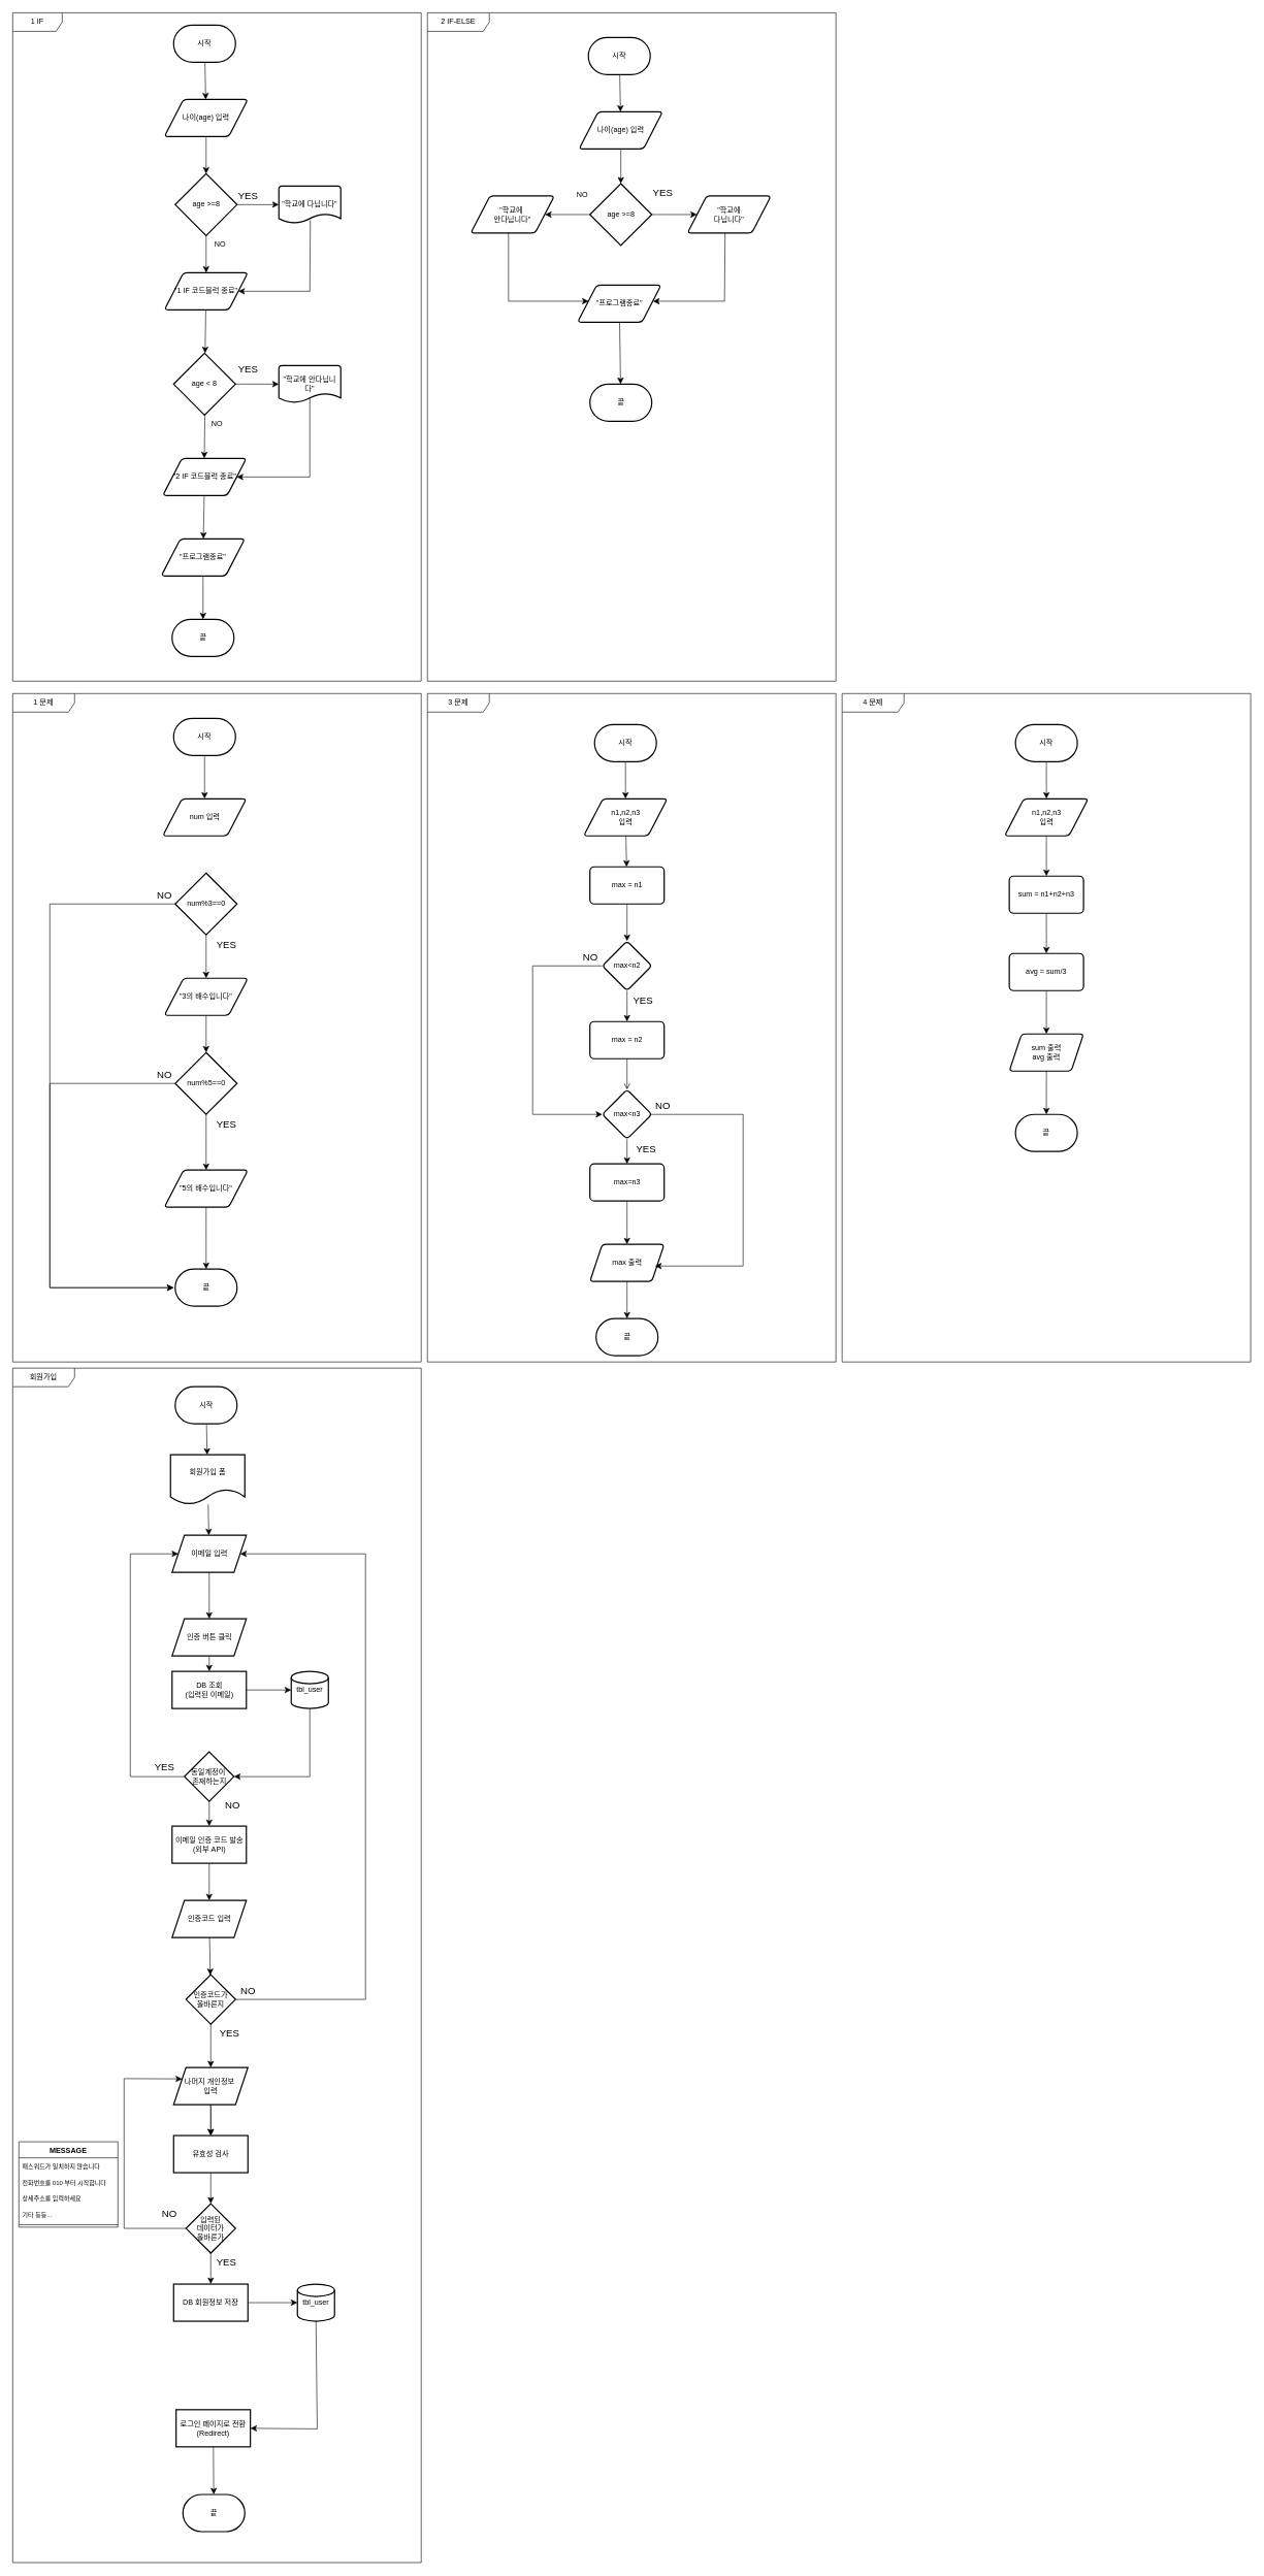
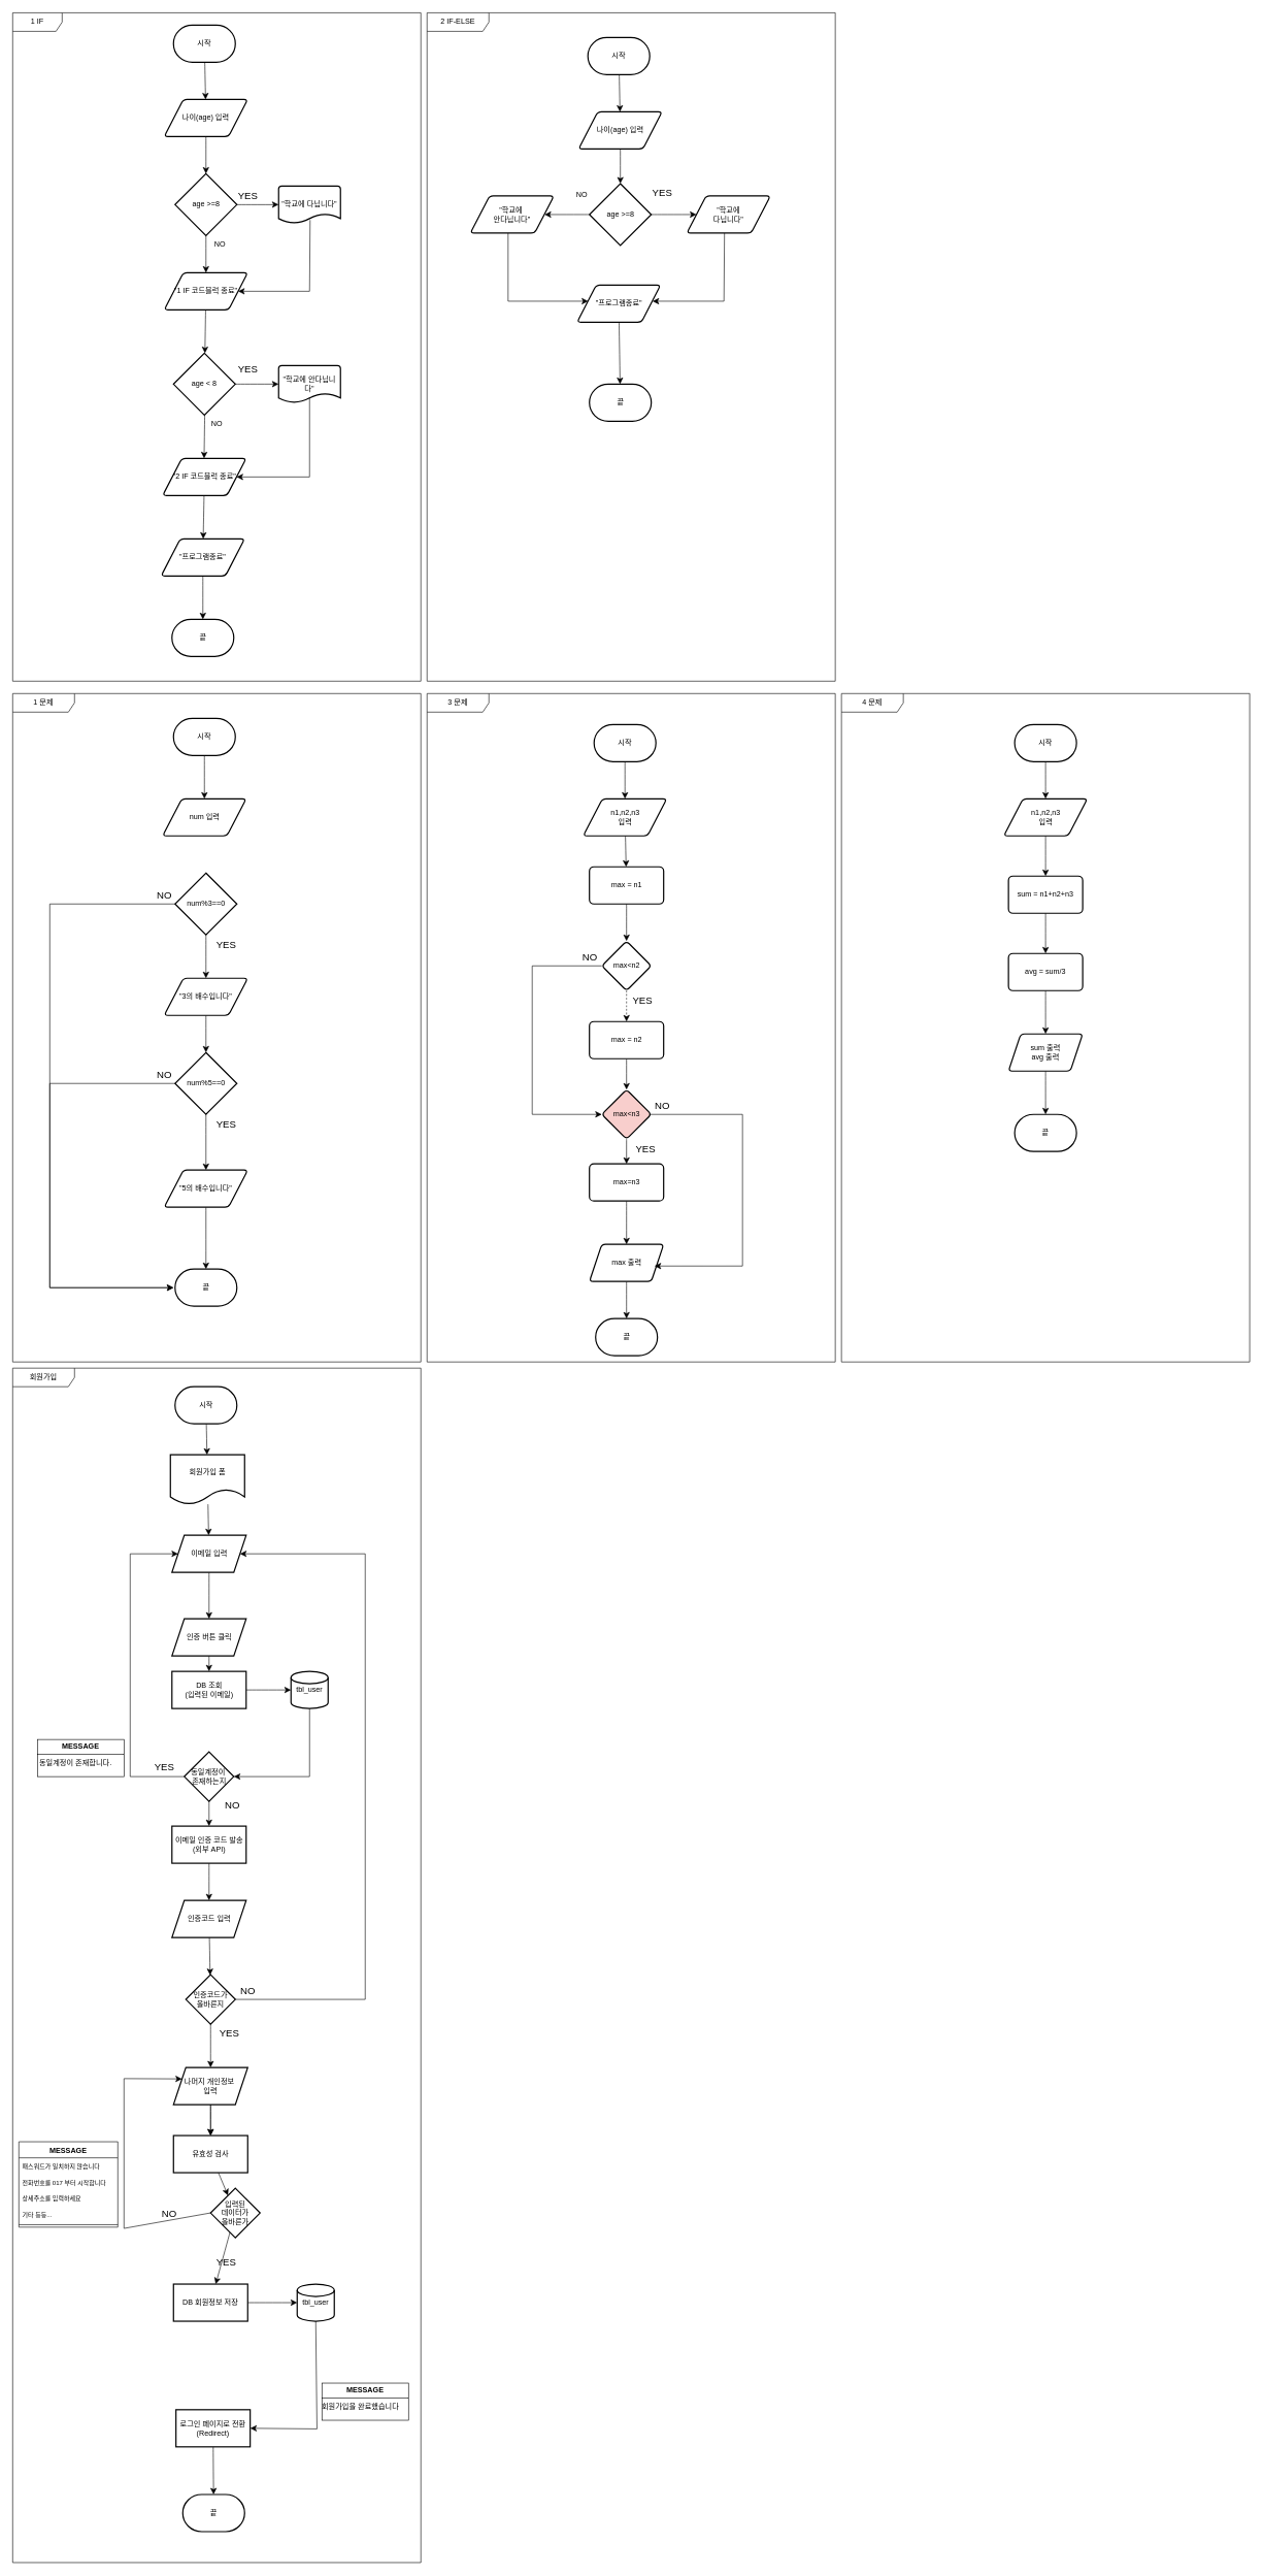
- <mxCell id="69" value="" style="edgeStyle=none;curved=1;rounded=0;orthogonalLoop=1;jettySize=auto;html=1;fontSize=12;startSize=8;endSize=8;" parent="1" source="70" target="72" edge="1"><mxGeometry relative="1" as="geometry" /></mxCell>
+ <mxCell id="69" value="" style="edgeStyle=none;curved=1;rounded=0;orthogonalLoop=1;jettySize=auto;html=1;fontSize=12;startSize=8;endSize=8;dashed=1;" parent="1" source="70" target="72" edge="1"><mxGeometry relative="1" as="geometry" /></mxCell>
- <mxCell id="71" value="" style="edgeStyle=none;curved=1;rounded=0;orthogonalLoop=1;jettySize=auto;html=1;fontSize=12;startSize=8;endSize=8;endArrow=open;" parent="1" source="72" target="75" edge="1"><mxGeometry relative="1" as="geometry" /></mxCell>
+ <mxCell id="71" value="" style="edgeStyle=none;curved=1;rounded=0;orthogonalLoop=1;jettySize=auto;html=1;fontSize=12;startSize=8;endSize=8;" parent="1" source="72" target="75" edge="1"><mxGeometry relative="1" as="geometry" /></mxCell>
- <mxCell id="75" value="max&amp;lt;n3" style="rhombus;whiteSpace=wrap;html=1;strokeWidth=2;rounded=1;arcSize=12;" parent="1" vertex="1"><mxGeometry x="972.5" y="1760" width="80" height="80" as="geometry" /></mxCell>
+ <mxCell id="75" value="max&amp;lt;n3" style="rhombus;whiteSpace=wrap;html=1;strokeWidth=2;rounded=1;arcSize=12;fillColor=#f8cecc;" parent="1" vertex="1"><mxGeometry x="972.5" y="1760" width="80" height="80" as="geometry" /></mxCell>
+ <mxCell id="114" value="&lt;p style=&quot;margin:0px;margin-top:4px;text-align:center;&quot;&gt;&lt;b&gt;MESSAGE&lt;/b&gt;&lt;/p&gt;&lt;hr size=&quot;1&quot; style=&quot;border-style:solid;&quot;&gt;&lt;div style=&quot;height:2px;&quot;&gt;&amp;nbsp;동일계정이 존재합니다.&lt;/div&gt;" style="verticalAlign=top;align=left;overflow=fill;html=1;whiteSpace=wrap;" parent="1" vertex="1"><mxGeometry x="60" y="2810" width="140" height="60" as="geometry" /></mxCell>
- <mxCell id="146" value="&lt;font style=&quot;font-size: 10px;&quot;&gt;전화번호를 010 부터 시작합니다&lt;/font&gt;" style="text;strokeColor=none;fillColor=none;align=left;verticalAlign=top;spacingLeft=4;spacingRight=4;overflow=hidden;rotatable=0;points=[[0,0.5],[1,0.5]];portConstraint=eastwest;whiteSpace=wrap;html=1;" parent="144" vertex="1"><mxGeometry y="52" width="160" height="26" as="geometry" /></mxCell>
+ <mxCell id="146" value="&lt;font style=&quot;font-size: 10px;&quot;&gt;전화번호를 017 부터 시작합니다&lt;/font&gt;" style="text;strokeColor=none;fillColor=none;align=left;verticalAlign=top;spacingLeft=4;spacingRight=4;overflow=hidden;rotatable=0;points=[[0,0.5],[1,0.5]];portConstraint=eastwest;whiteSpace=wrap;html=1;" parent="144" vertex="1"><mxGeometry y="52" width="160" height="26" as="geometry" /></mxCell>
- <mxCell id="133" value="입력된&lt;div&gt;데이터가&lt;/div&gt;&lt;div&gt;올바른가&lt;/div&gt;" style="rhombus;whiteSpace=wrap;html=1;strokeWidth=2;" parent="1" vertex="1"><mxGeometry x="300" y="3560" width="80" height="80" as="geometry" /></mxCell>
+ <mxCell id="133" value="입력된&lt;div&gt;데이터가&lt;/div&gt;&lt;div&gt;올바른가&lt;/div&gt;" style="rhombus;whiteSpace=wrap;html=1;strokeWidth=2;" parent="1" vertex="1"><mxGeometry x="340" y="3535" width="80" height="80" as="geometry" /></mxCell>
+ <mxCell id="142" value="&lt;p style=&quot;margin:0px;margin-top:4px;text-align:center;&quot;&gt;&lt;b&gt;MESSAGE&lt;/b&gt;&lt;/p&gt;&lt;hr size=&quot;1&quot; style=&quot;border-style:solid;&quot;&gt;&lt;div style=&quot;height:2px;&quot;&gt;회원가입을 완료했습니다&lt;/div&gt;" style="verticalAlign=top;align=left;overflow=fill;html=1;whiteSpace=wrap;" parent="1" vertex="1"><mxGeometry x="520" y="3850" width="140" height="60" as="geometry" /></mxCell>
